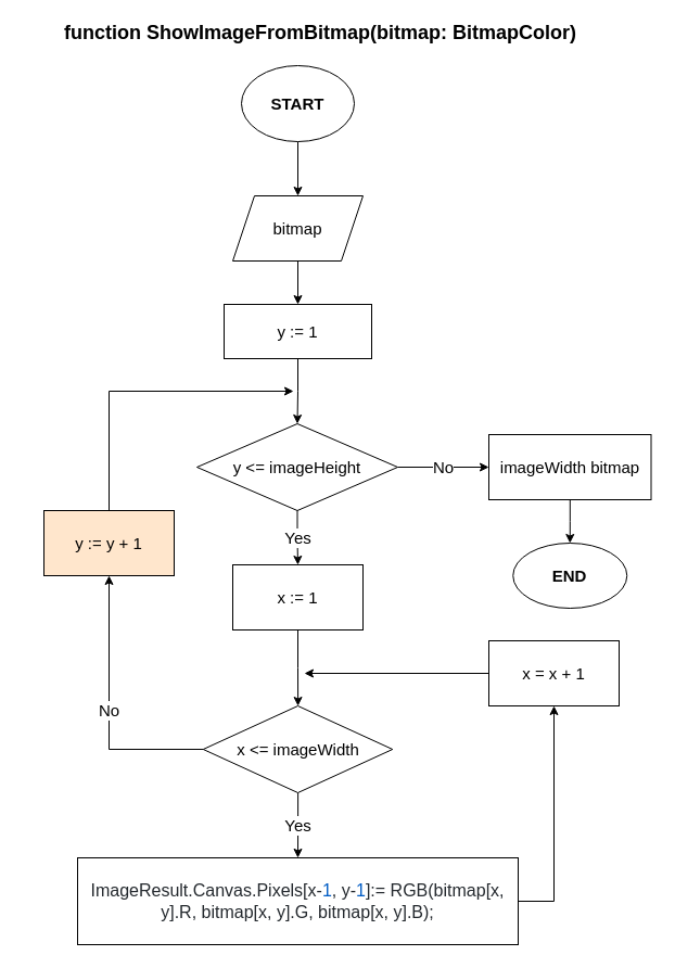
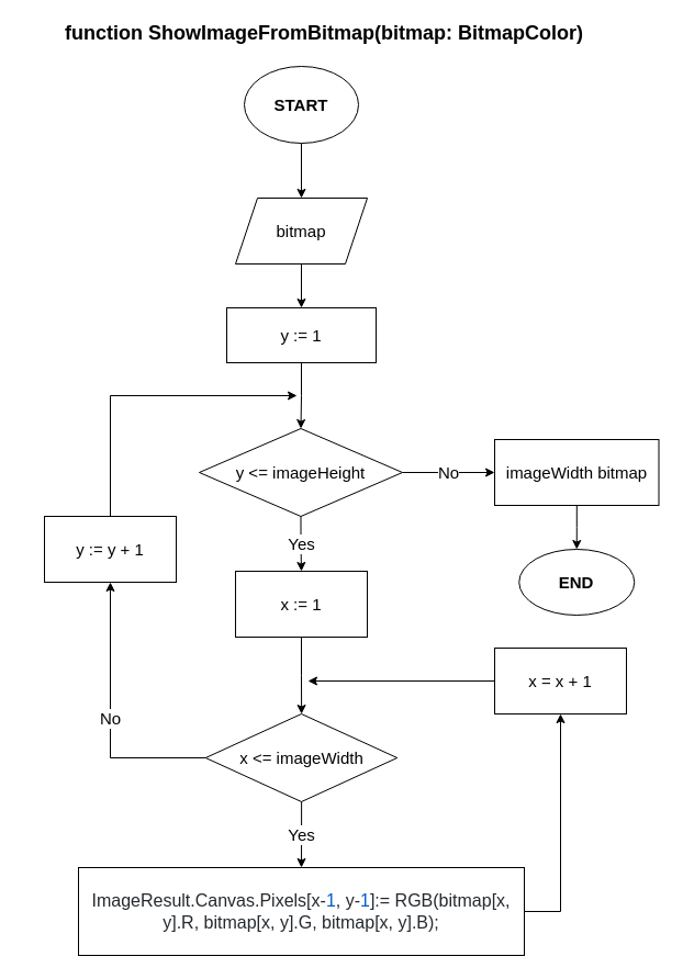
- <mxCell id="20" value="y := y + 1" style="whiteSpace=wrap;html=1;fontSize=15;fontStyle=0;strokeWidth=1;fillColor=#ffe6cc;" parent="1" vertex="1"><mxGeometry x="40" y="470" width="120" height="60" as="geometry" /></mxCell>
+ <mxCell id="20" value="y := y + 1" style="whiteSpace=wrap;html=1;fontSize=15;fontStyle=0;strokeWidth=1;" parent="1" vertex="1"><mxGeometry x="40" y="470" width="120" height="60" as="geometry" /></mxCell>
